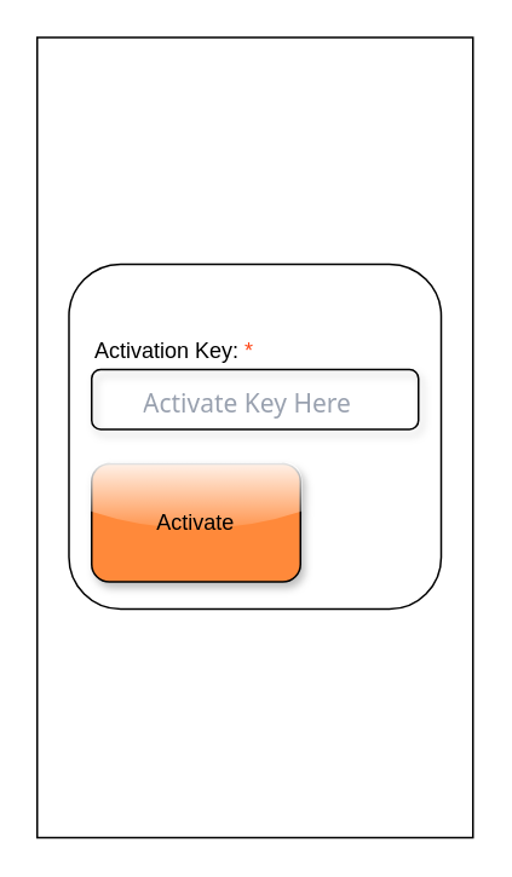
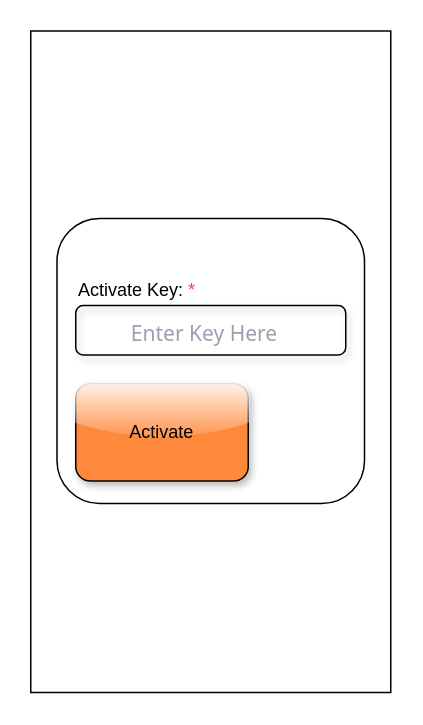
- <mxCell id="7" value="Activation Key: &lt;font style=&quot;color: rgb(255, 69, 22);&quot;&gt;*&lt;/font&gt;" style="rounded=0;whiteSpace=wrap;html=1;align=left;strokeColor=none;" vertex="1" parent="2"><mxGeometry x="30" y="165" width="168.5" height="16" as="geometry" /></mxCell>
+ <mxCell id="7" value="Activate Key: &lt;font style=&quot;color: rgb(255, 69, 22);&quot;&gt;*&lt;/font&gt;" style="rounded=0;whiteSpace=wrap;html=1;align=left;strokeColor=none;" vertex="1" parent="2"><mxGeometry x="30" y="165" width="168.5" height="16" as="geometry" /></mxCell>
- <mxCell id="5" value="&lt;div style=&quot;box-sizing: border-box; border: 0px solid; margin: 0px; padding: 0px; flex: 1 1 0%; scrollbar-width: none; color: rgb(255, 255, 255); font-family: ui-sans-serif, system-ui, sans-serif, &amp;quot;Apple Color Emoji&amp;quot;, &amp;quot;Segoe UI Emoji&amp;quot;, &amp;quot;Segoe UI Symbol&amp;quot;, &amp;quot;Noto Color Emoji&amp;quot;; font-size: medium; text-align: start;&quot; class=&quot;flex-1&quot;&gt;&lt;div style=&quot;box-sizing: border-box; border: 0px solid; margin: 2px 0px 0px; padding: 0px; display: flex; gap: 8px; font-size: 14px; line-height: 1.429; color: oklch(0.707 0.022 261.325); scrollbar-width: none;&quot; class=&quot;flex gap-2 text-sm text-gray-400 mt-0.5&quot;&gt;&lt;span style=&quot;box-sizing: border-box; border: 0px solid; margin: 0px; padding: 0px; display: block; max-width: 100%; text-overflow: ellipsis; text-wrap-mode: nowrap; overflow: hidden; scrollbar-width: none;&quot; class=&quot;block truncate max-w-full&quot;&gt;Activate Key Here&lt;/span&gt;&lt;div&gt;&lt;br&gt;&lt;/div&gt;&lt;/div&gt;&lt;/div&gt;&lt;div style=&quot;box-sizing: border-box; border: 0px solid; margin: 0px; padding: 0px; text-align: right; scrollbar-width: none; color: rgb(255, 255, 255); font-family: ui-sans-serif, system-ui, sans-serif, &amp;quot;Apple Color Emoji&amp;quot;, &amp;quot;Segoe UI Emoji&amp;quot;, &amp;quot;Segoe UI Symbol&amp;quot;, &amp;quot;Noto Color Emoji&amp;quot;; font-size: medium;&quot; class=&quot;text-right&quot;&gt;&lt;/div&gt;" style="rounded=1;whiteSpace=wrap;html=1;fillColor=none;glass=1;shadow=1;container=0;" vertex="1" parent="2"><mxGeometry x="30" y="183" width="180" height="33" as="geometry" /></mxCell>
+ <mxCell id="5" value="&lt;div style=&quot;box-sizing: border-box; border: 0px solid; margin: 0px; padding: 0px; flex: 1 1 0%; scrollbar-width: none; color: rgb(255, 255, 255); font-family: ui-sans-serif, system-ui, sans-serif, &amp;quot;Apple Color Emoji&amp;quot;, &amp;quot;Segoe UI Emoji&amp;quot;, &amp;quot;Segoe UI Symbol&amp;quot;, &amp;quot;Noto Color Emoji&amp;quot;; font-size: medium; text-align: start;&quot; class=&quot;flex-1&quot;&gt;&lt;div style=&quot;box-sizing: border-box; border: 0px solid; margin: 2px 0px 0px; padding: 0px; display: flex; gap: 8px; font-size: 14px; line-height: 1.429; color: oklch(0.707 0.022 261.325); scrollbar-width: none;&quot; class=&quot;flex gap-2 text-sm text-gray-400 mt-0.5&quot;&gt;&lt;span style=&quot;box-sizing: border-box; border: 0px solid; margin: 0px; padding: 0px; display: block; max-width: 100%; text-overflow: ellipsis; text-wrap-mode: nowrap; overflow: hidden; scrollbar-width: none;&quot; class=&quot;block truncate max-w-full&quot;&gt;Enter Key Here&lt;/span&gt;&lt;div&gt;&lt;br&gt;&lt;/div&gt;&lt;/div&gt;&lt;/div&gt;&lt;div style=&quot;box-sizing: border-box; border: 0px solid; margin: 0px; padding: 0px; text-align: right; scrollbar-width: none; color: rgb(255, 255, 255); font-family: ui-sans-serif, system-ui, sans-serif, &amp;quot;Apple Color Emoji&amp;quot;, &amp;quot;Segoe UI Emoji&amp;quot;, &amp;quot;Segoe UI Symbol&amp;quot;, &amp;quot;Noto Color Emoji&amp;quot;; font-size: medium;&quot; class=&quot;text-right&quot;&gt;&lt;/div&gt;" style="rounded=1;whiteSpace=wrap;html=1;fillColor=none;glass=1;shadow=1;container=0;" vertex="1" parent="2"><mxGeometry x="30" y="183" width="180" height="33" as="geometry" /></mxCell>
